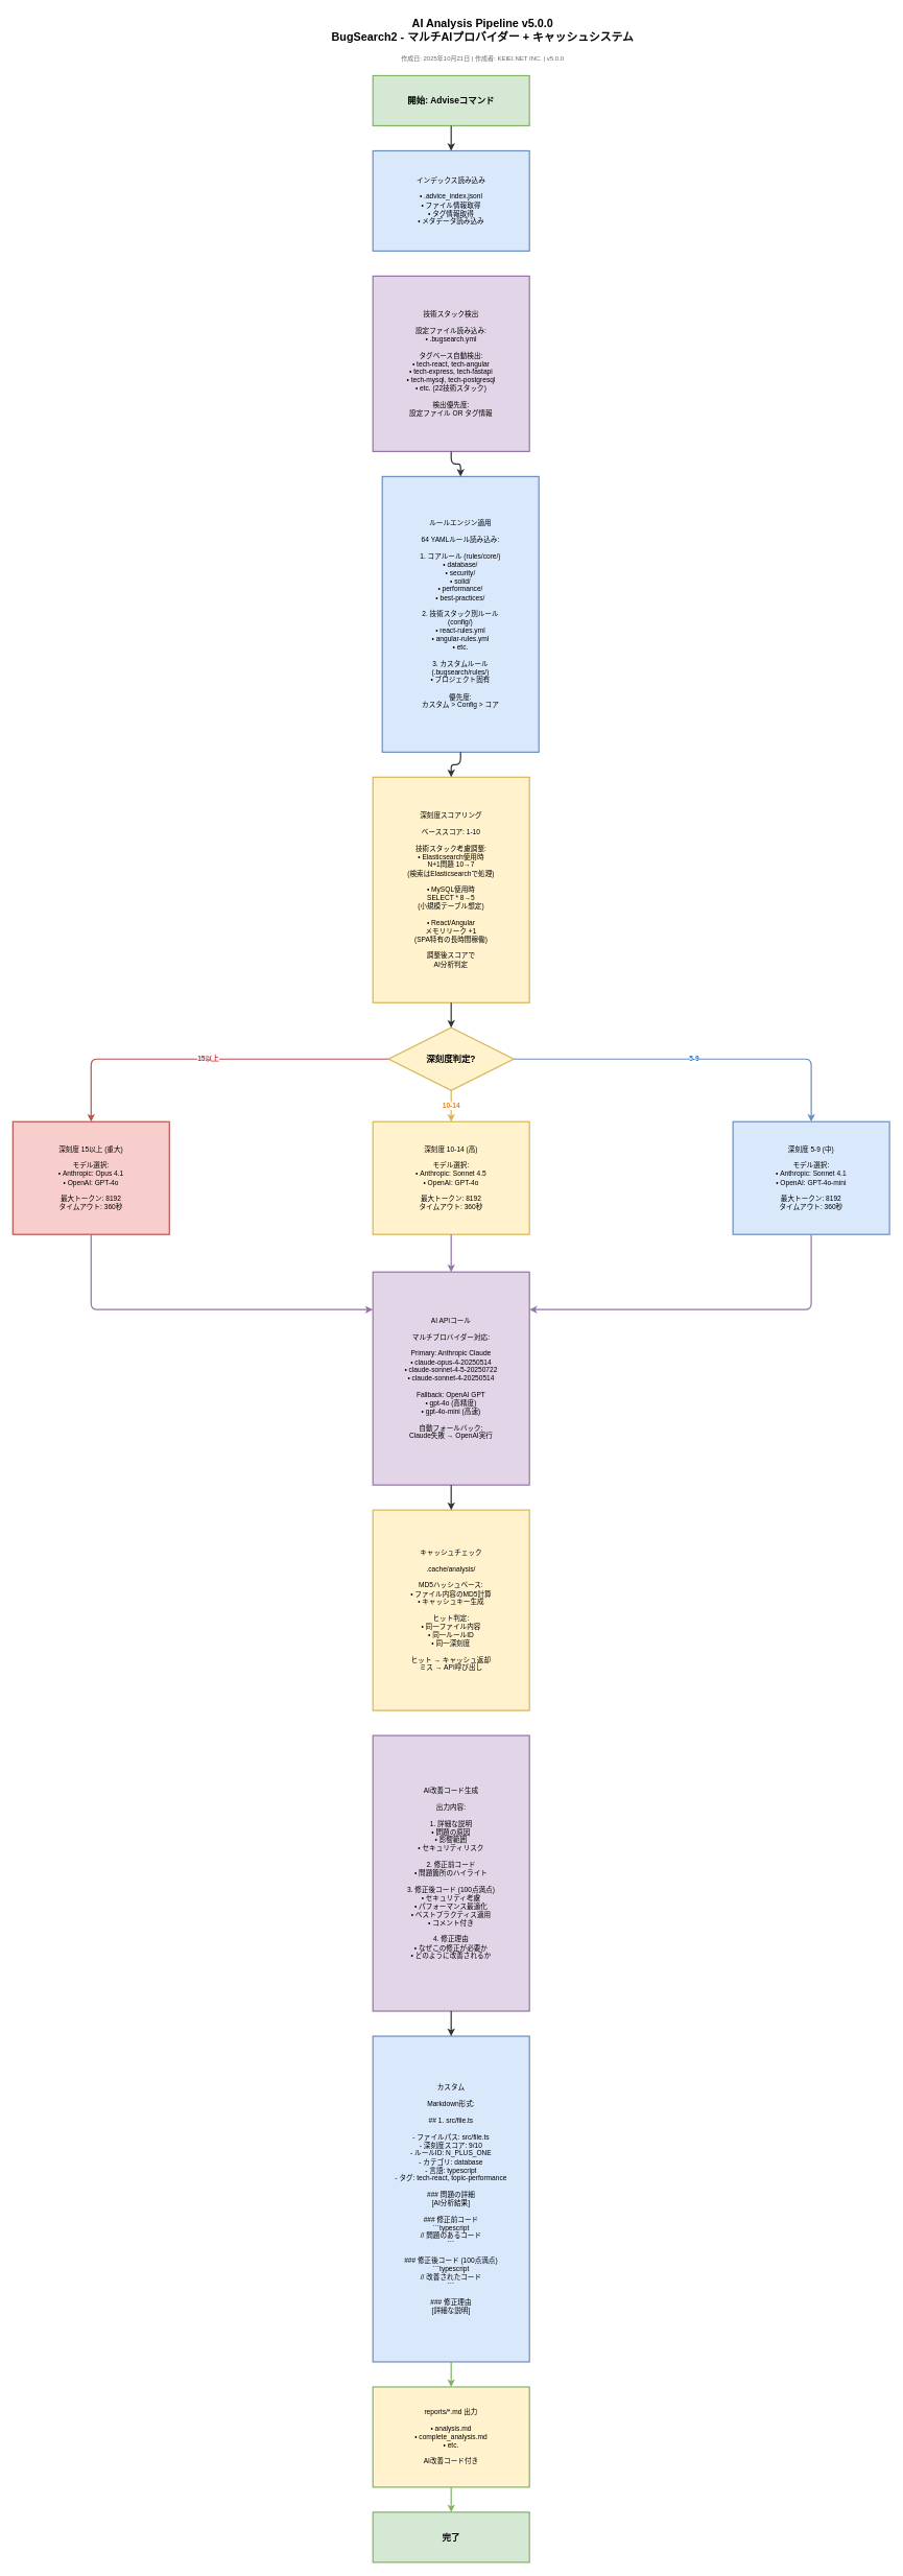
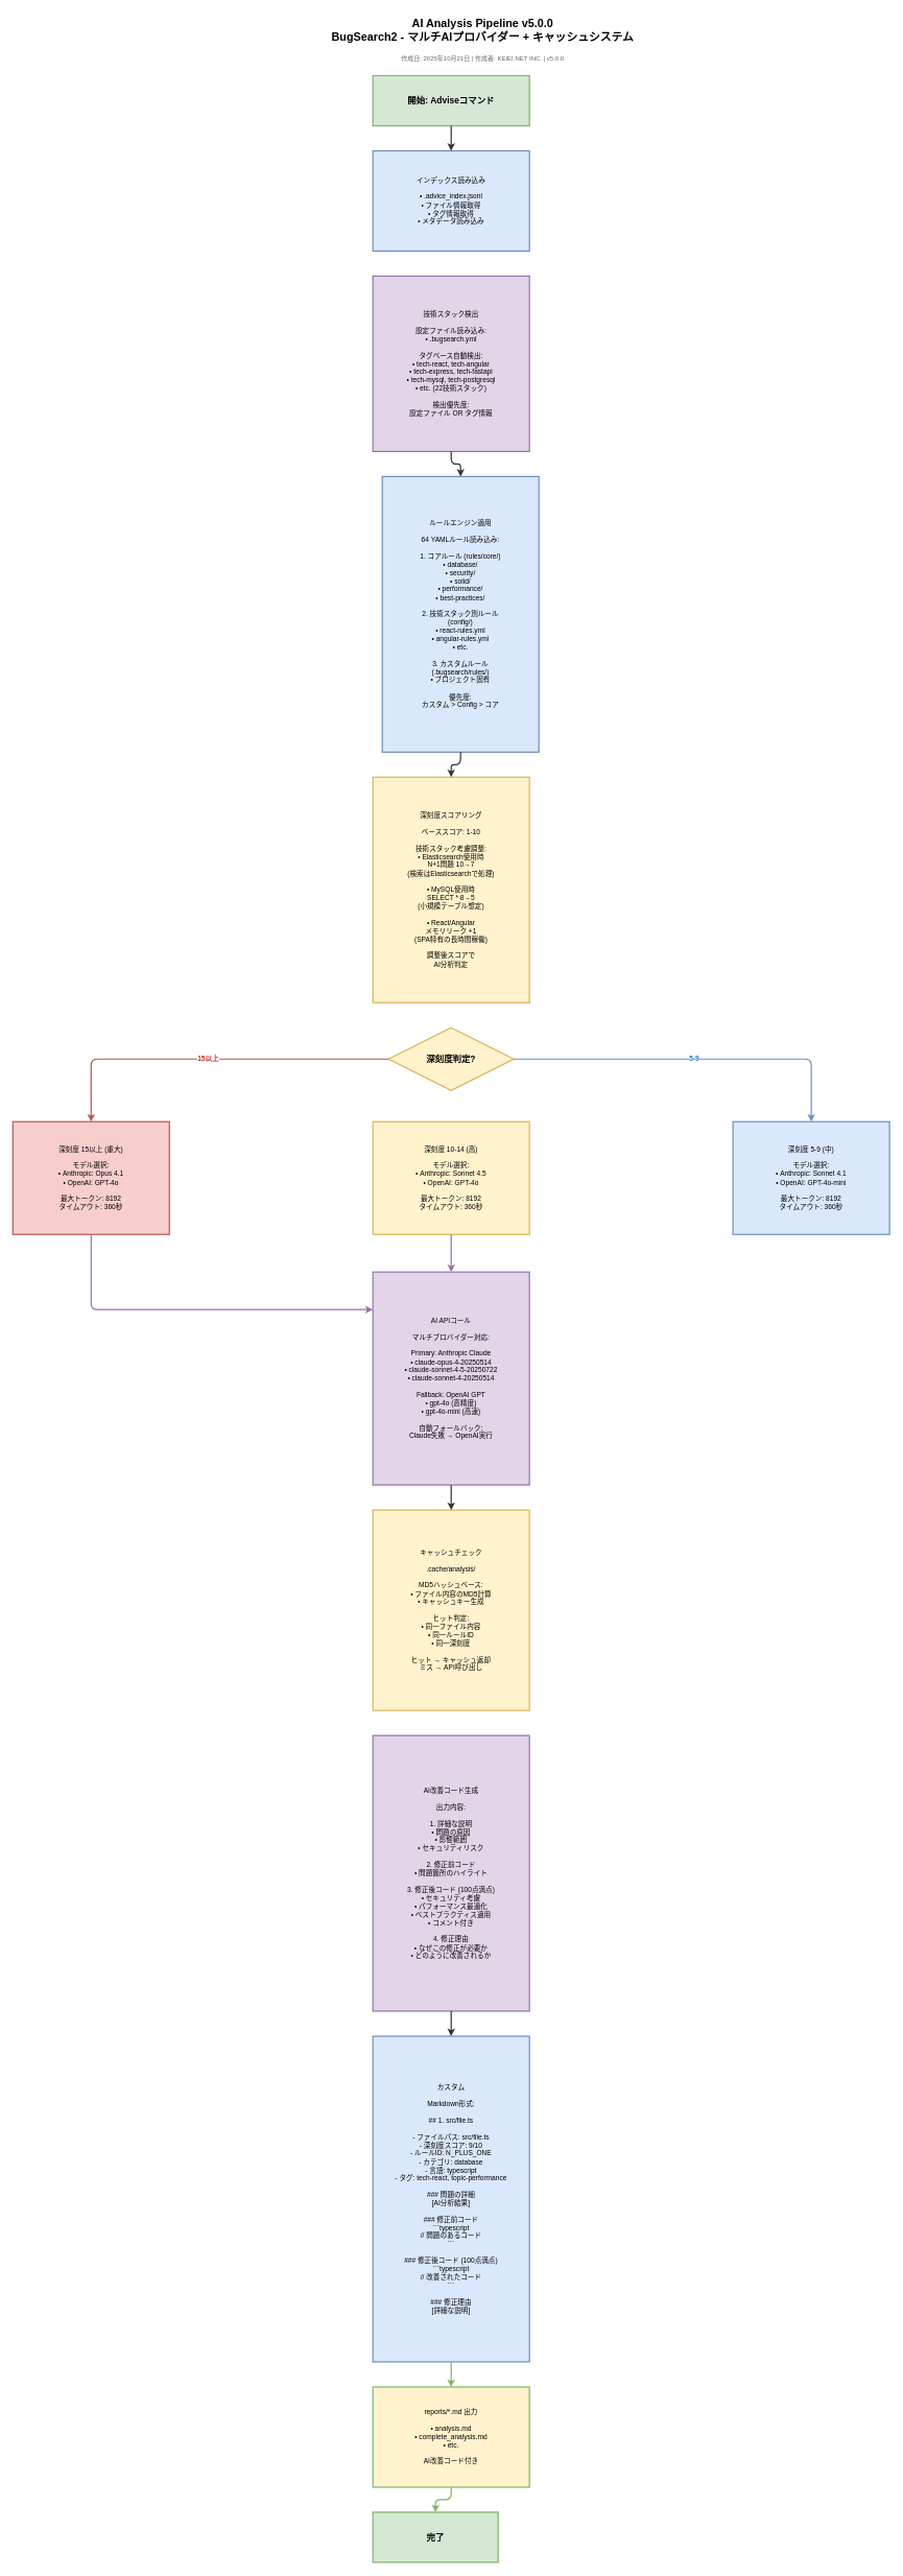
- <mxCell id="22" value="" style="endArrow=classic;html=1;strokeColor=#333333;strokeWidth=2;edgeStyle=orthogonalEdgeStyle" edge="1" parent="1" source="8" target="9"><mxGeometry relative="1" as="geometry" /></mxCell>
- <mxCell id="24" value="10-14" style="endArrow=classic;html=1;strokeColor=#d6b656;strokeWidth=2;fontColor=#f57f17;fontSize=11;fontStyle=1;labelBackgroundColor=#FFFFFF;labelBorderColor=none;edgeStyle=orthogonalEdgeStyle" edge="1" parent="1" source="9" target="11"><mxGeometry relative="1" as="geometry" /></mxCell>
- <mxCell id="28" value="" style="endArrow=classic;html=1;strokeColor=#9673a6;strokeWidth=2;edgeStyle=orthogonalEdgeStyle" edge="1" parent="1" source="12" target="13"><mxGeometry relative="1" as="geometry"><Array as="points"><mxPoint x="1295" y="2090" /><mxPoint x="720" y="2090" /></Array></mxGeometry></mxCell>
- <mxCell id="18" value="完了" style="rounded=0;whiteSpace=wrap;html=1;spacing=10;spacingTop=10;spacingLeft=10;spacingRight=10;spacingBottom=10;fillColor=#d5e8d4;strokeColor=#82b366;fontColor=#000000;strokeWidth=2;fontSize=14;fontStyle=1" vertex="1" parent="1"><mxGeometry x="595" y="4010" width="250" height="80" as="geometry" /></mxCell>
+ <mxCell id="18" value="完了" style="rounded=0;whiteSpace=wrap;html=1;spacing=10;spacingTop=10;spacingLeft=10;spacingRight=10;spacingBottom=10;fillColor=#d5e8d4;strokeColor=#82b366;fontColor=#000000;strokeWidth=2;fontSize=14;fontStyle=1" vertex="1" parent="1"><mxGeometry x="595" y="4010" width="200" height="80" as="geometry" /></mxCell>
